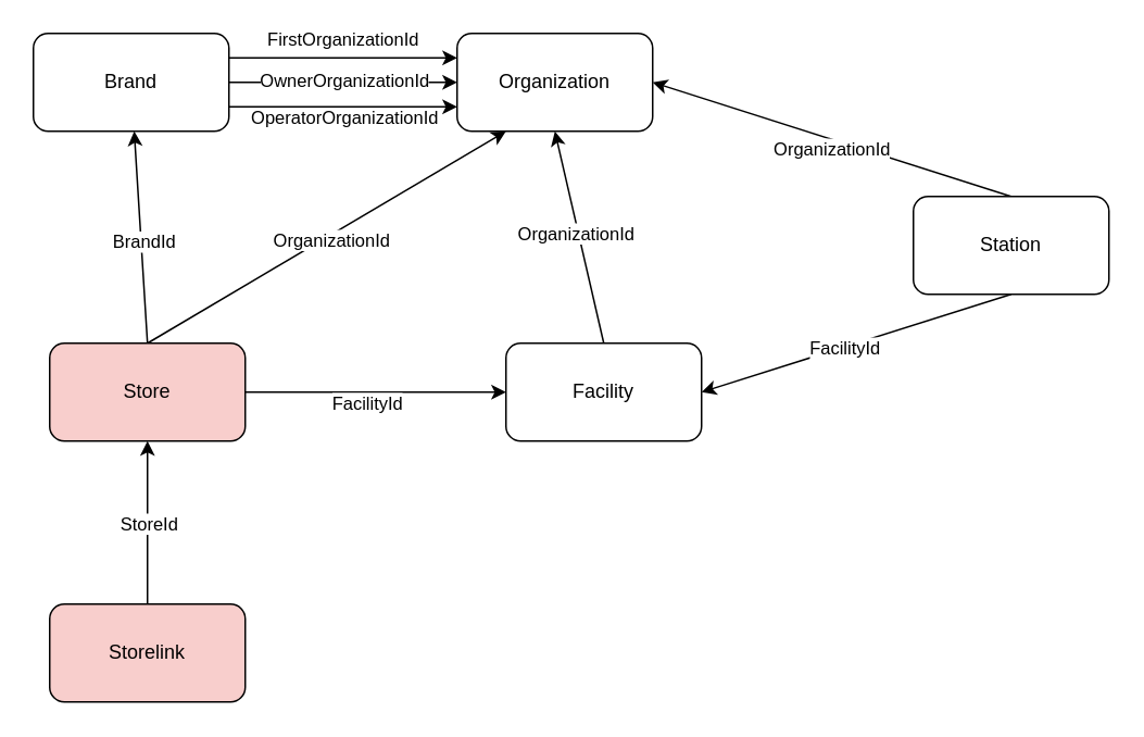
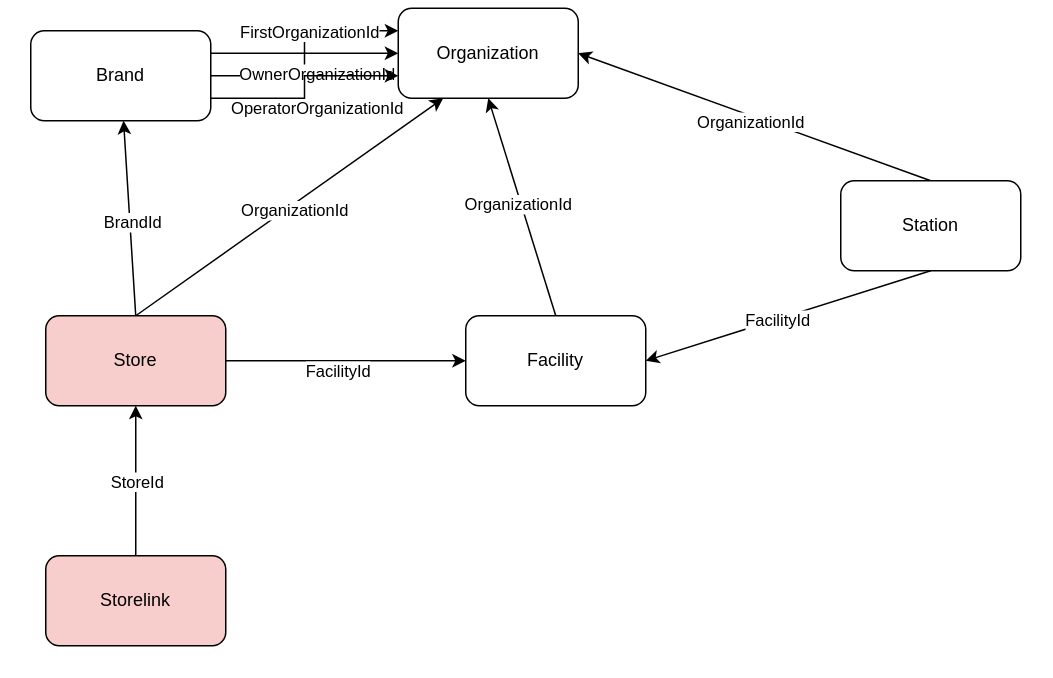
- <mxCell id="2" value="Organization" style="rounded=1;whiteSpace=wrap;html=1;" vertex="1" parent="1"><mxGeometry x="280" y="20" width="120" height="60" as="geometry" /></mxCell>
+ <mxCell id="2" value="Organization" style="rounded=1;whiteSpace=wrap;html=1;" vertex="1" parent="1"><mxGeometry x="265" y="5" width="120" height="60" as="geometry" /></mxCell>
